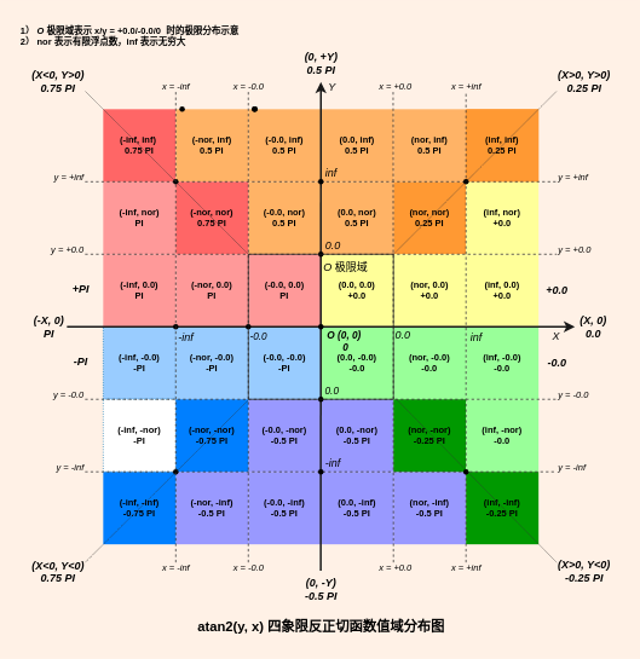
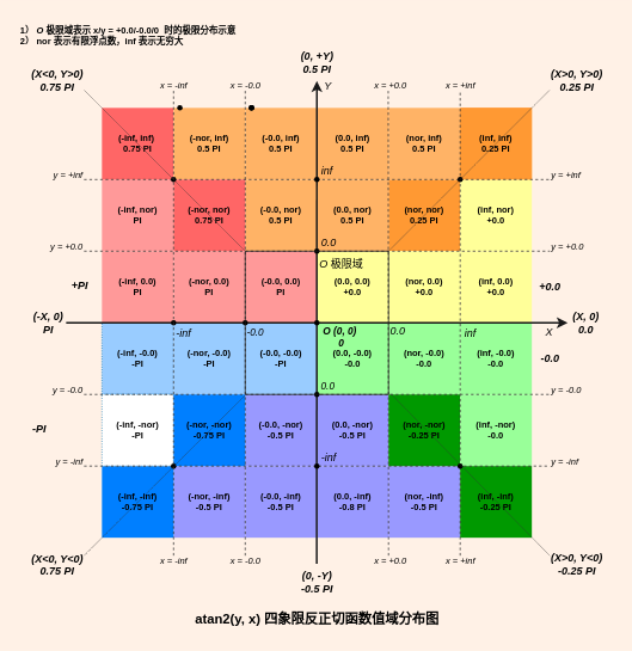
- <mxCell id="94" value="&lt;b&gt;&lt;i&gt;-PI&lt;br&gt;&lt;/i&gt;&lt;/b&gt;" style="text;html=1;align=center;verticalAlign=middle;resizable=0;points=[];autosize=1;strokeColor=none;fillColor=none;fontSize=12;fontColor=#000000;" vertex="1" parent="1"><mxGeometry x="68" y="384" width="40" height="30" as="geometry" /></mxCell>
+ <mxCell id="94" value="&lt;b&gt;&lt;i&gt;-PI&lt;br&gt;&lt;/i&gt;&lt;/b&gt;" style="text;html=1;align=center;verticalAlign=middle;resizable=0;points=[];autosize=1;strokeColor=none;fillColor=none;fontSize=12;fontColor=#000000;" vertex="1" parent="1"><mxGeometry x="23" y="464" width="40" height="30" as="geometry" /></mxCell>
- <mxCell id="30" value="(0.0, -inf)&lt;br&gt;-0.5 PI" style="rounded=0;whiteSpace=wrap;html=1;shadow=0;dashed=1;dashPattern=1 2;labelBorderColor=none;sketch=0;strokeColor=none;fontSize=10;fillColor=#9999FF;gradientColor=none;fontColor=#000000;fontStyle=1" vertex="1" parent="1"><mxGeometry x="353" y="520" width="80" height="80" as="geometry" /></mxCell>
+ <mxCell id="30" value="(0.0, -inf)&lt;br&gt;-0.8 PI" style="rounded=0;whiteSpace=wrap;html=1;shadow=0;dashed=1;dashPattern=1 2;labelBorderColor=none;sketch=0;strokeColor=none;fontSize=10;fillColor=#9999FF;gradientColor=none;fontColor=#000000;fontStyle=1" vertex="1" parent="1"><mxGeometry x="353" y="520" width="80" height="80" as="geometry" /></mxCell>
